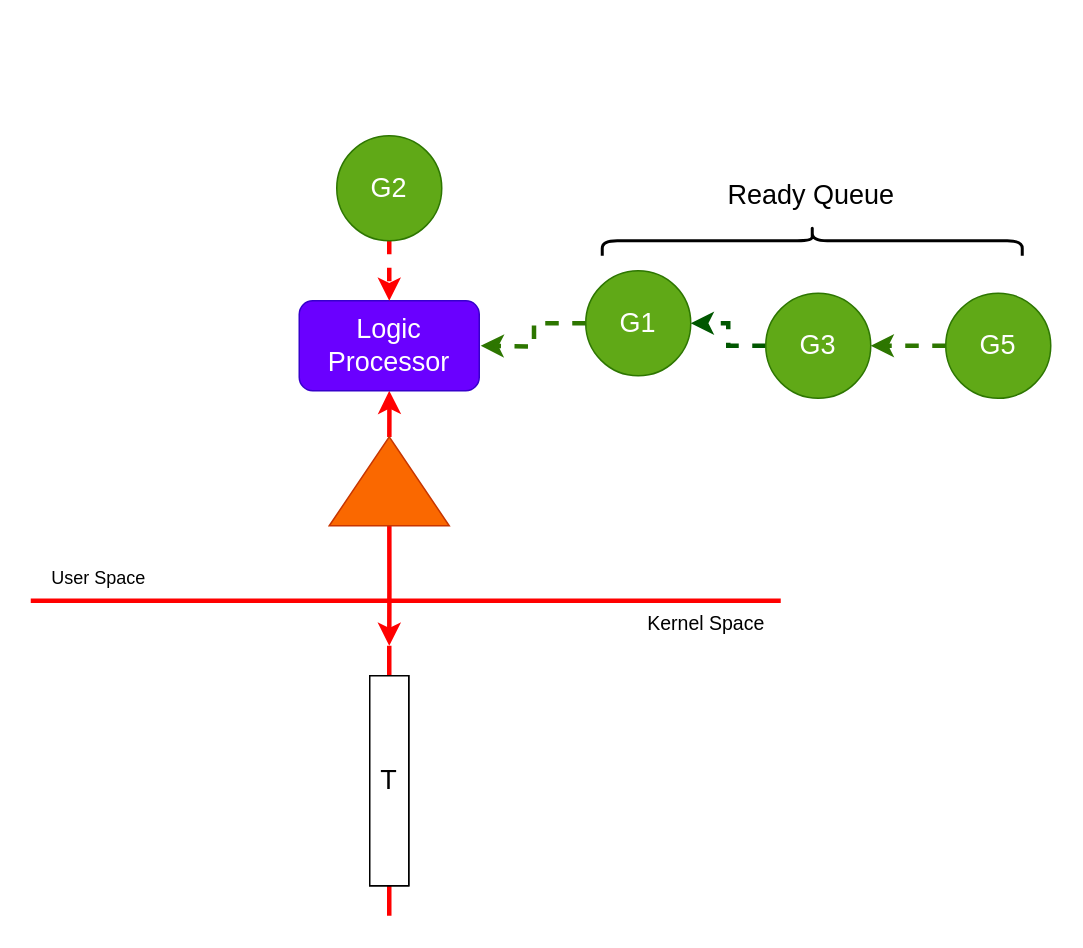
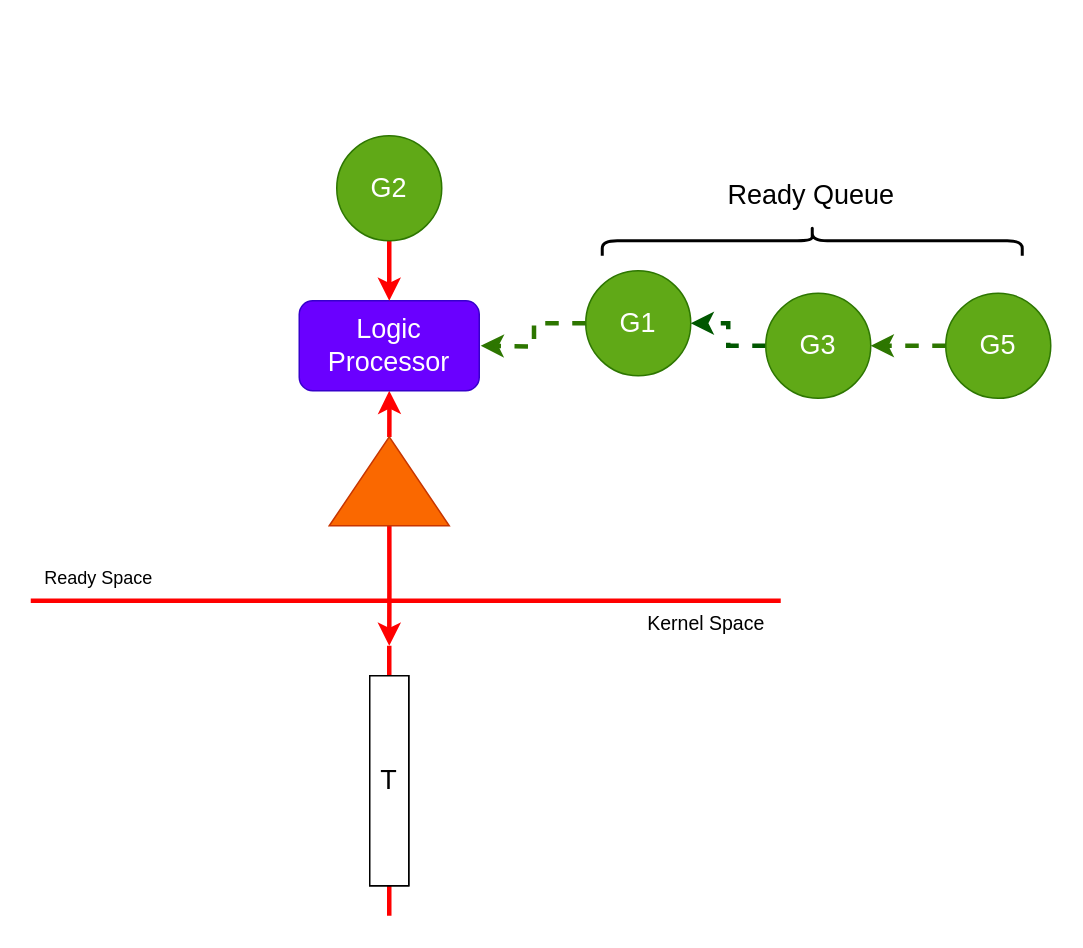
- <mxCell id="14" style="edgeStyle=orthogonalEdgeStyle;rounded=0;orthogonalLoop=1;jettySize=auto;html=1;entryX=0.5;entryY=0;entryDx=0;entryDy=0;fontSize=18;fontColor=#000000;strokeColor=#FF0000;strokeWidth=3;dashed=1;" edge="1" parent="1" source="15" target="13"><mxGeometry relative="1" as="geometry" /></mxCell>
+ <mxCell id="14" style="edgeStyle=orthogonalEdgeStyle;rounded=0;orthogonalLoop=1;jettySize=auto;html=1;entryX=0.5;entryY=0;entryDx=0;entryDy=0;fontSize=18;fontColor=#000000;strokeColor=#FF0000;strokeWidth=3;" edge="1" parent="1" source="15" target="13"><mxGeometry relative="1" as="geometry" /></mxCell>
- <mxCell id="3" value="User Space" style="text;html=1;align=center;verticalAlign=middle;resizable=0;points=[];autosize=1;strokeColor=none;fillColor=none;" vertex="1" parent="1"><mxGeometry x="20" y="370" width="90" height="30" as="geometry" /></mxCell>
+ <mxCell id="3" value="Ready Space" style="text;html=1;align=center;verticalAlign=middle;resizable=0;points=[];autosize=1;strokeColor=none;fillColor=none;" vertex="1" parent="1"><mxGeometry x="20" y="370" width="90" height="30" as="geometry" /></mxCell>
